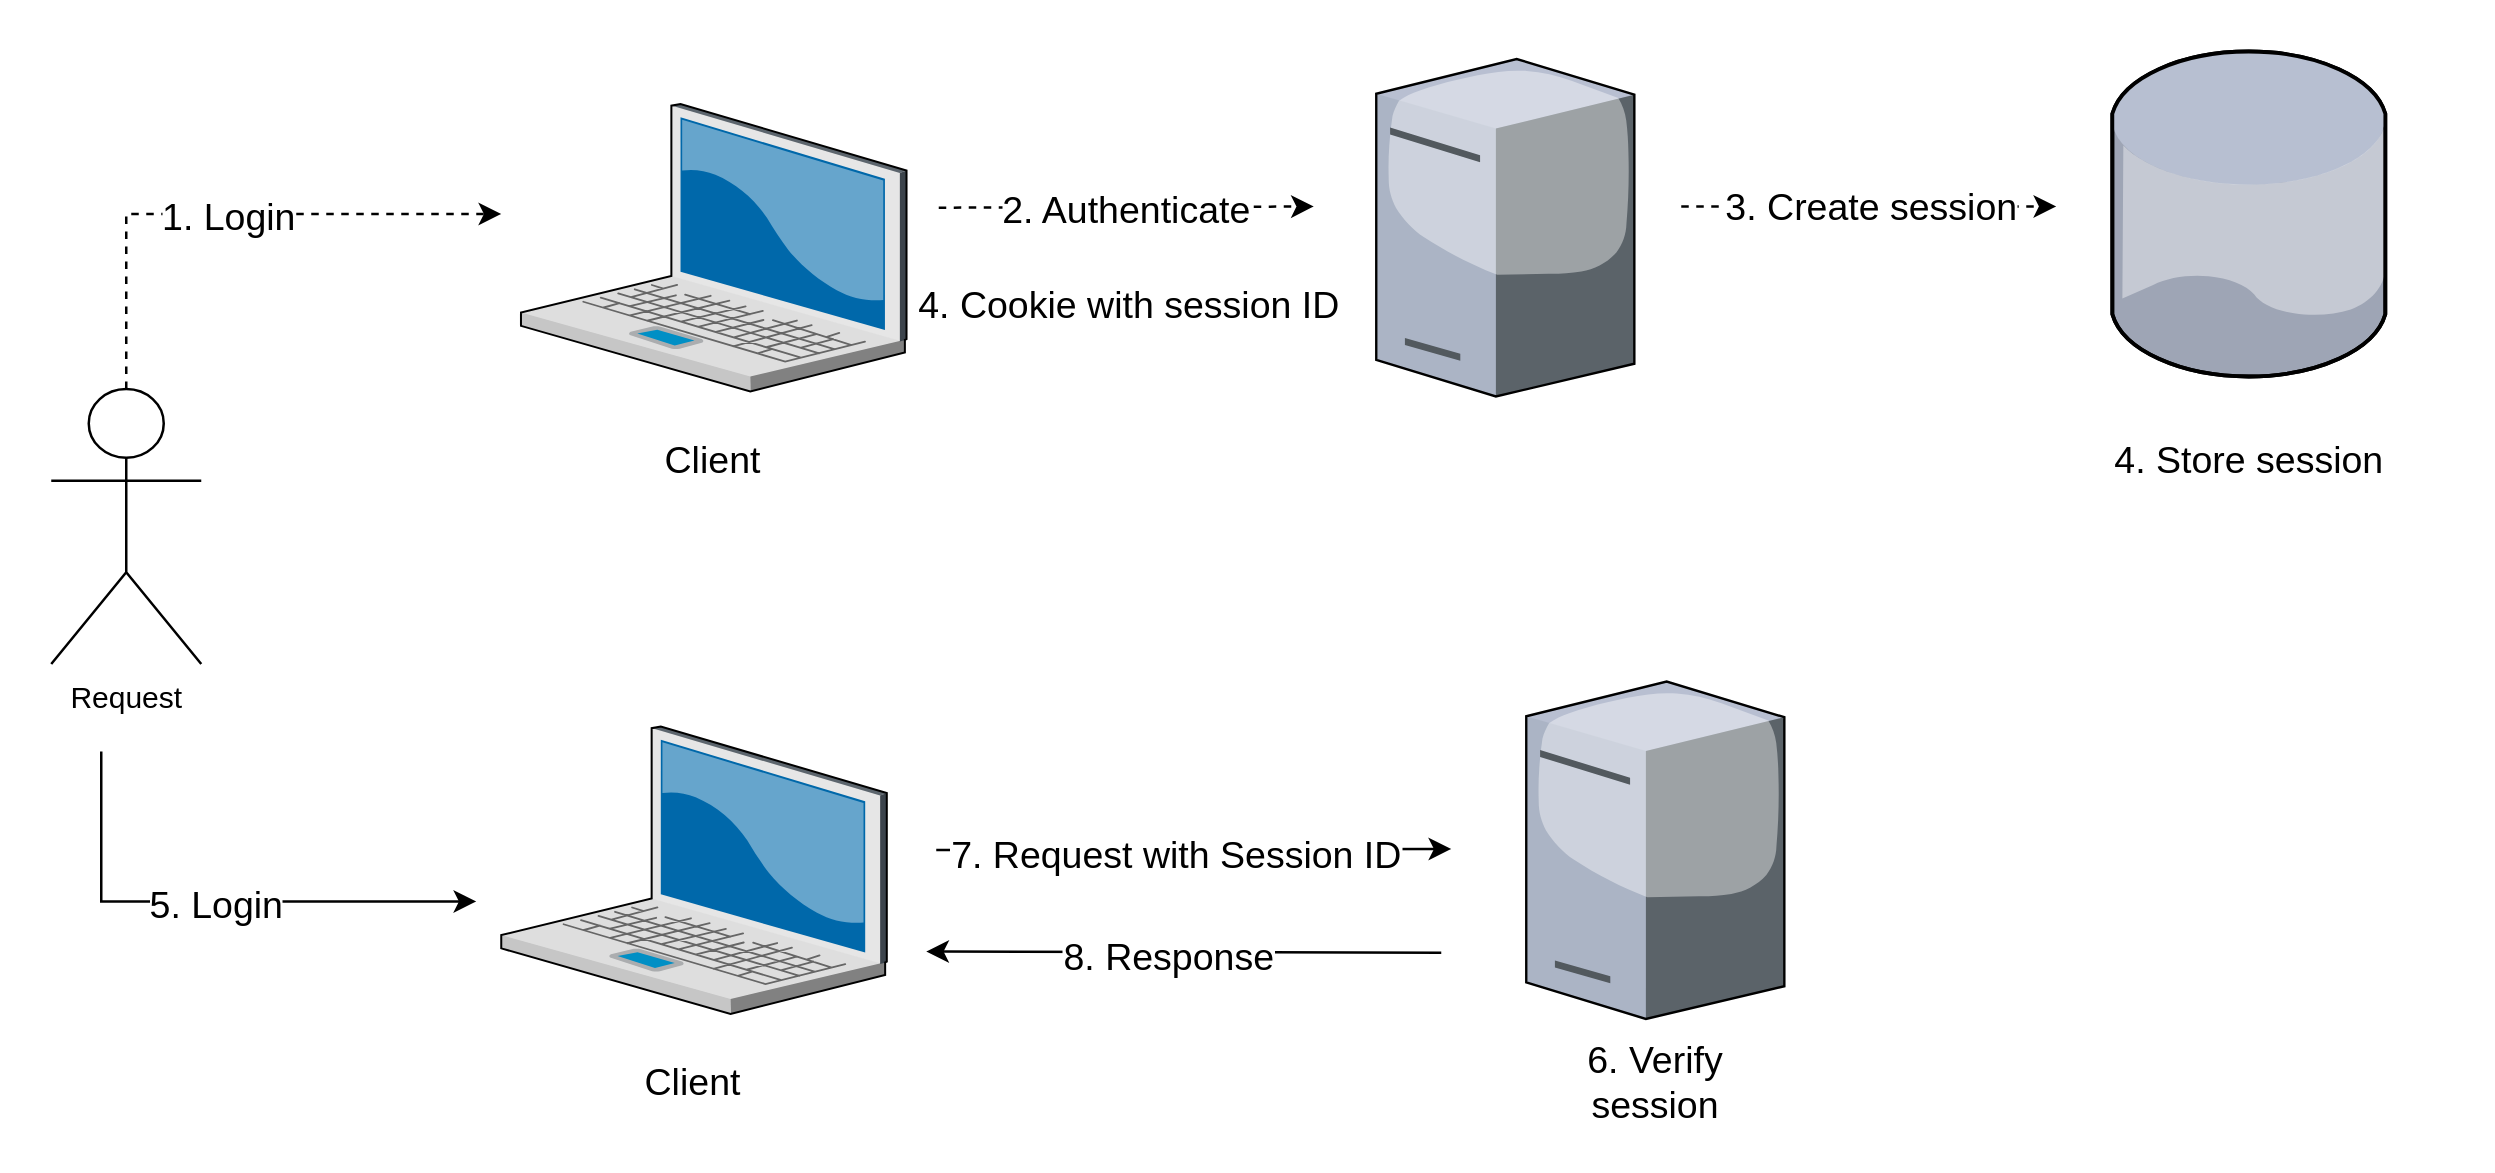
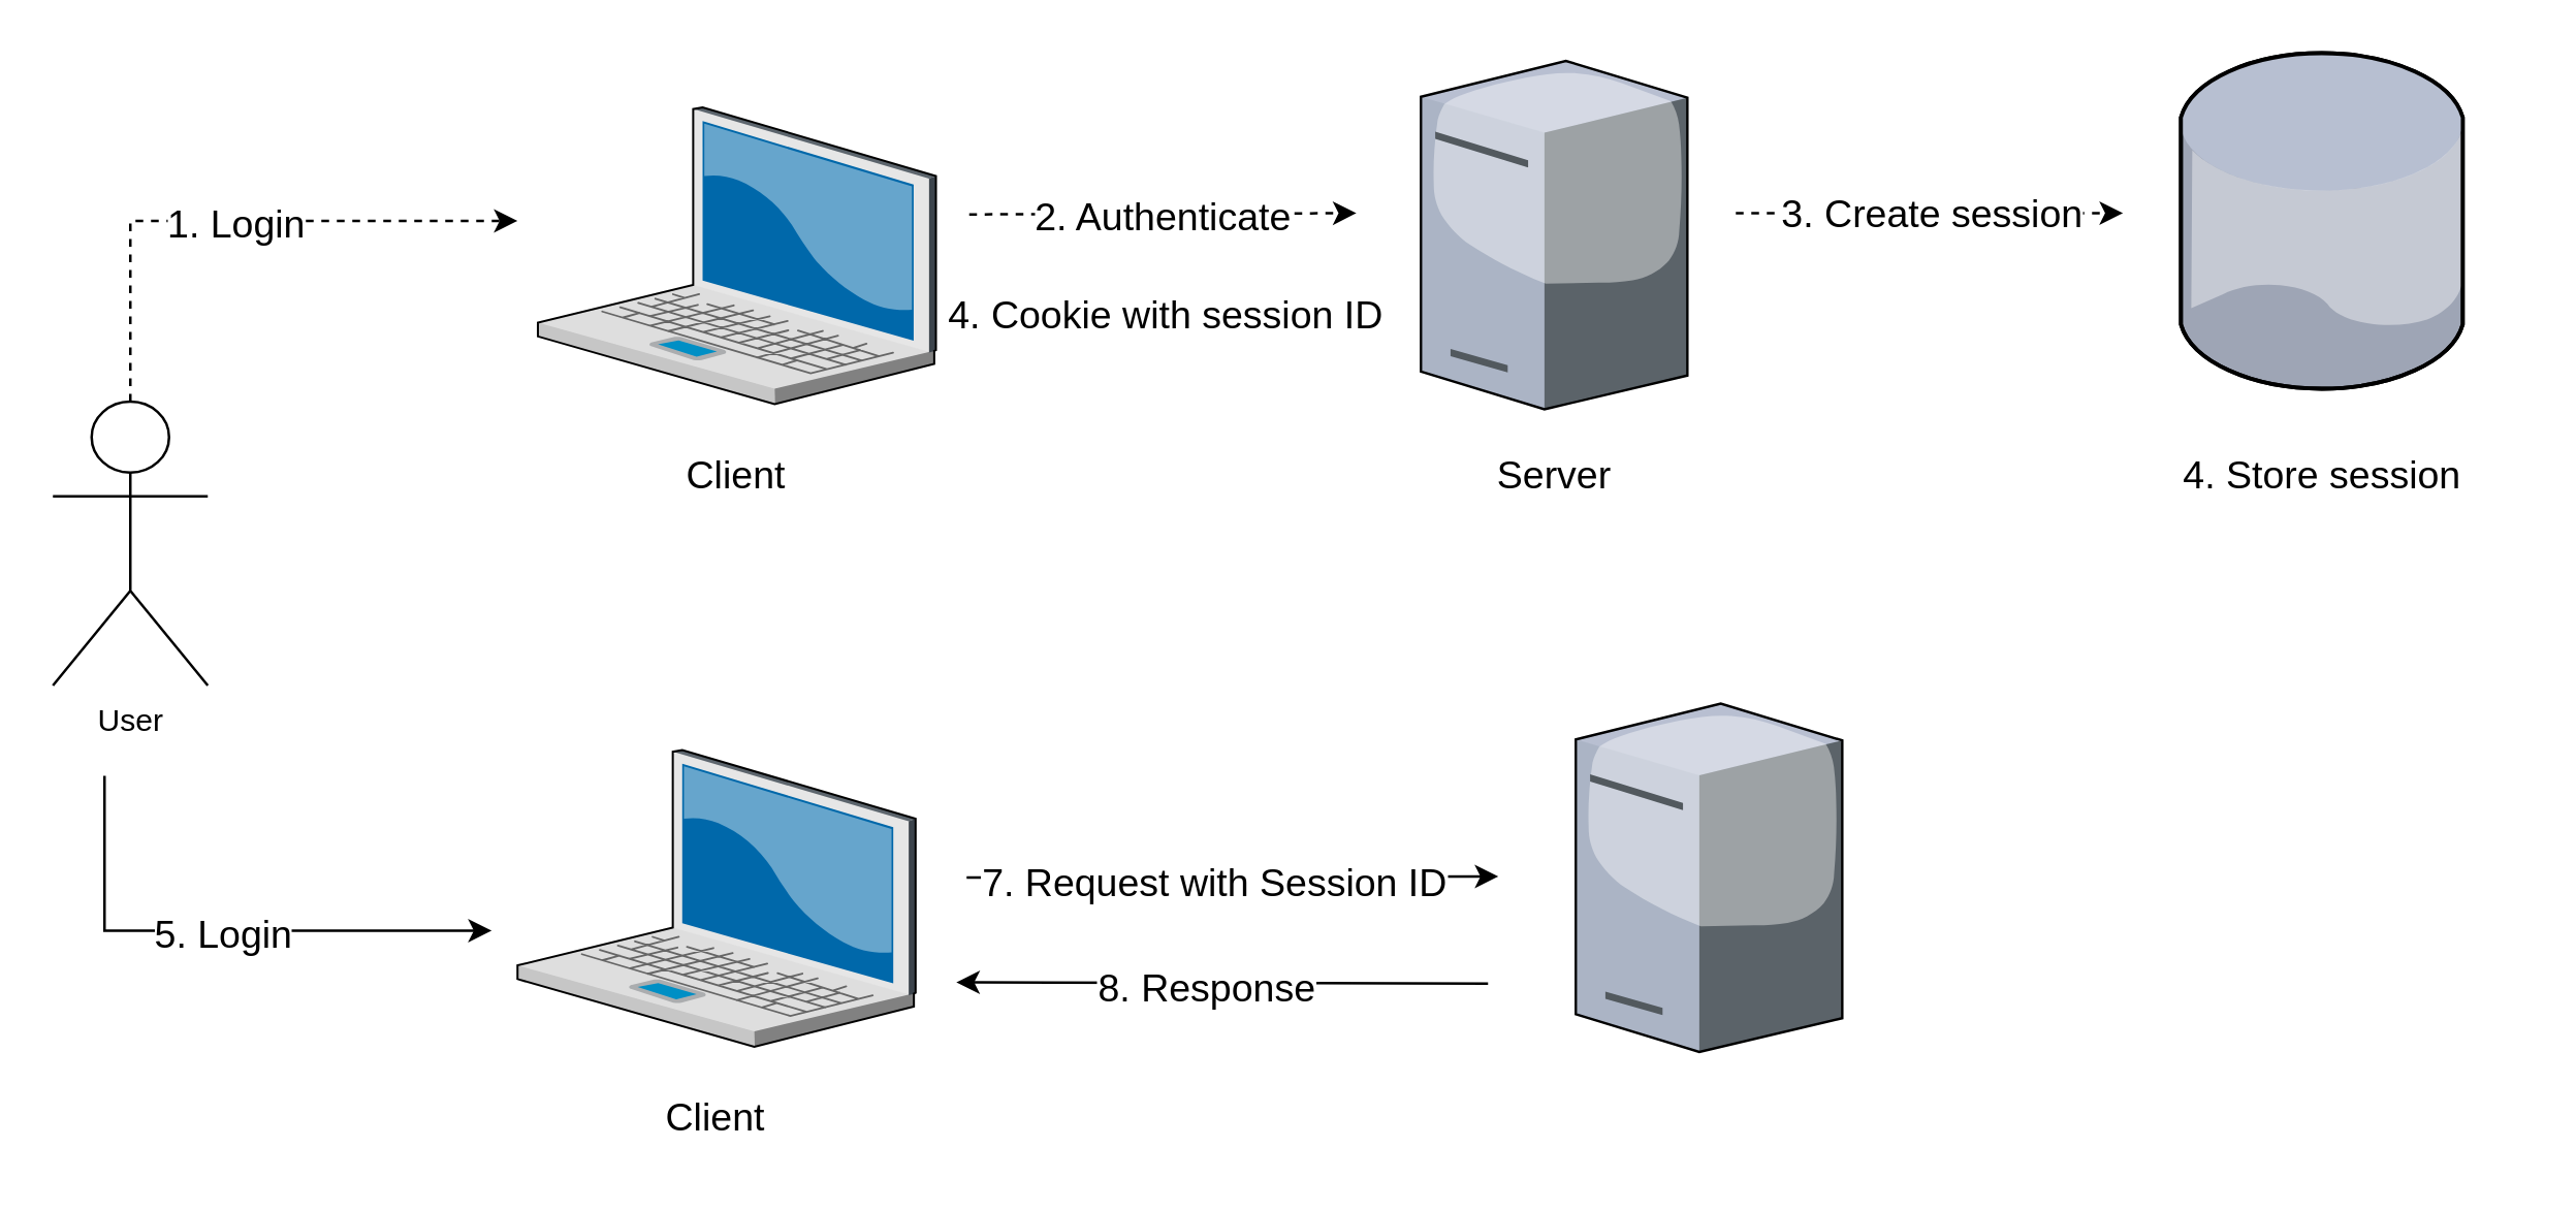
+ <mxCell id="6" value="&lt;span style=&quot;font-size: 15px;&quot;&gt;Server&lt;/span&gt;" style="text;html=1;align=center;verticalAlign=middle;whiteSpace=wrap;rounded=0;" vertex="1" parent="1"><mxGeometry x="571.62" y="168" width="60" height="30" as="geometry" /></mxCell>
- <mxCell id="2" value="Request" style="shape=umlActor;verticalLabelPosition=bottom;verticalAlign=top;html=1;outlineConnect=0;" vertex="1" parent="1"><mxGeometry x="20" y="155" width="60" height="110" as="geometry" /></mxCell>
+ <mxCell id="2" value="User" style="shape=umlActor;verticalLabelPosition=bottom;verticalAlign=top;html=1;outlineConnect=0;" vertex="1" parent="1"><mxGeometry x="20" y="155" width="60" height="110" as="geometry" /></mxCell>
- <mxCell id="22" value="&lt;span style=&quot;font-size: 15px;&quot;&gt;6. Verify session&lt;/span&gt;" style="text;html=1;align=center;verticalAlign=middle;whiteSpace=wrap;rounded=0;" vertex="1" parent="1"><mxGeometry x="631.62" y="417" width="60" height="30" as="geometry" /></mxCell>
